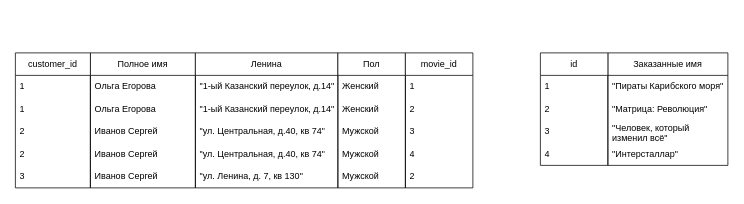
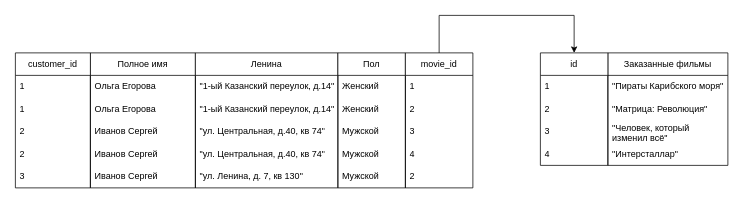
+ <mxCell id="42" value="" style="endArrow=classic;html=1;rounded=0;exitX=0.5;exitY=0;exitDx=0;exitDy=0;entryX=0.5;entryY=0;entryDx=0;entryDy=0;edgeStyle=orthogonalEdgeStyle;" edge="1" parent="1" source="31" target="37"><mxGeometry width="50" height="50" relative="1" as="geometry"><mxPoint x="520" y="500" as="sourcePoint" /><mxPoint x="470" y="550" as="targetPoint" /><Array as="points"><mxPoint x="585" y="20" /><mxPoint x="765" y="20" /></Array></mxGeometry></mxCell>
- <mxCell id="14" value="Заказанные имя" style="swimlane;fontStyle=0;childLayout=stackLayout;horizontal=1;startSize=30;horizontalStack=0;resizeParent=1;resizeParentMax=0;resizeLast=0;collapsible=1;marginBottom=0;whiteSpace=wrap;html=1;" vertex="1" parent="1"><mxGeometry x="810" y="70" width="160" height="150" as="geometry" /></mxCell>
+ <mxCell id="14" value="Заказанные фильмы" style="swimlane;fontStyle=0;childLayout=stackLayout;horizontal=1;startSize=30;horizontalStack=0;resizeParent=1;resizeParentMax=0;resizeLast=0;collapsible=1;marginBottom=0;whiteSpace=wrap;html=1;" vertex="1" parent="1"><mxGeometry x="810" y="70" width="160" height="150" as="geometry" /></mxCell>
